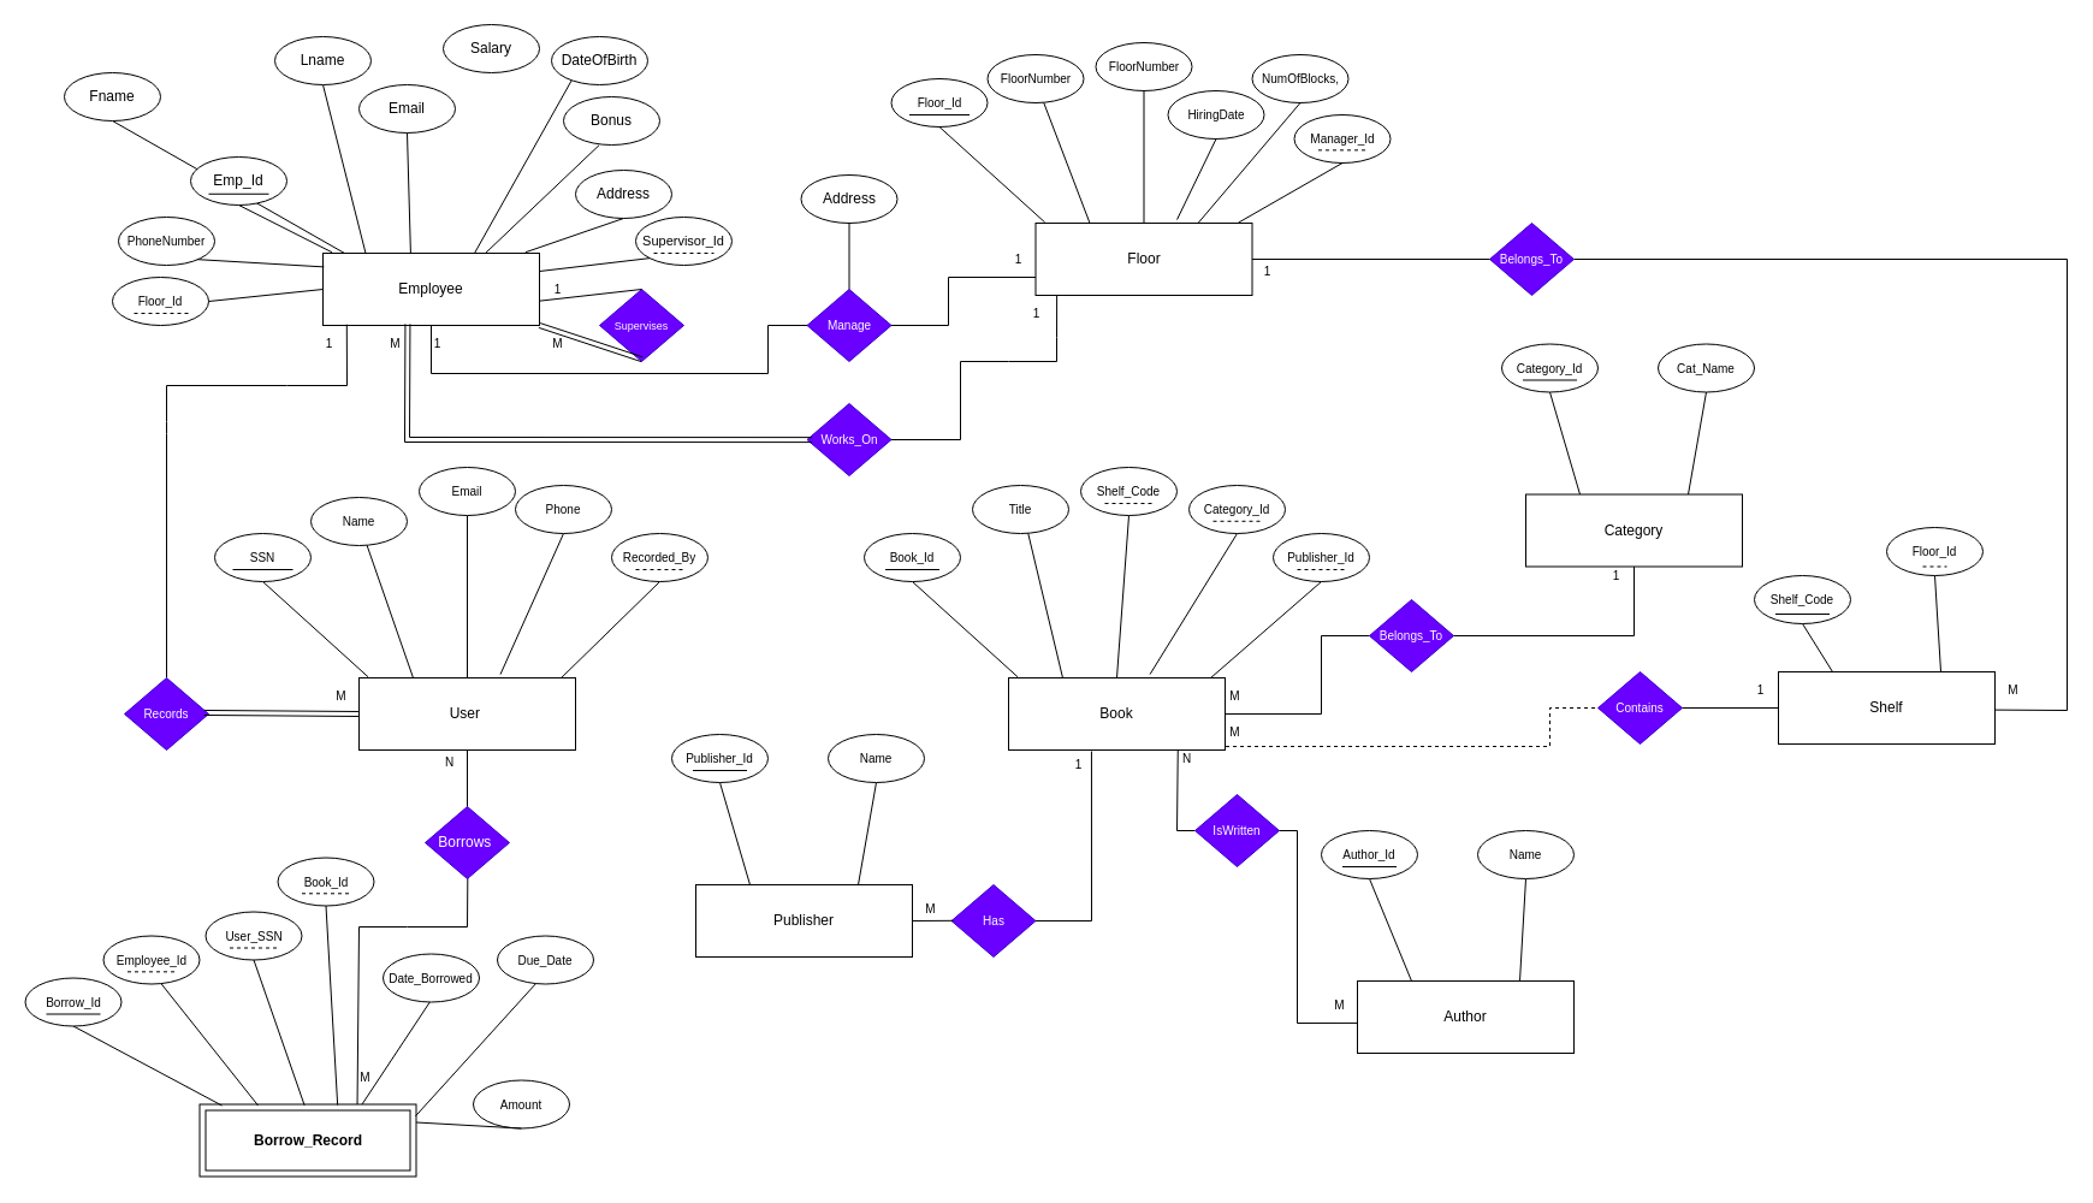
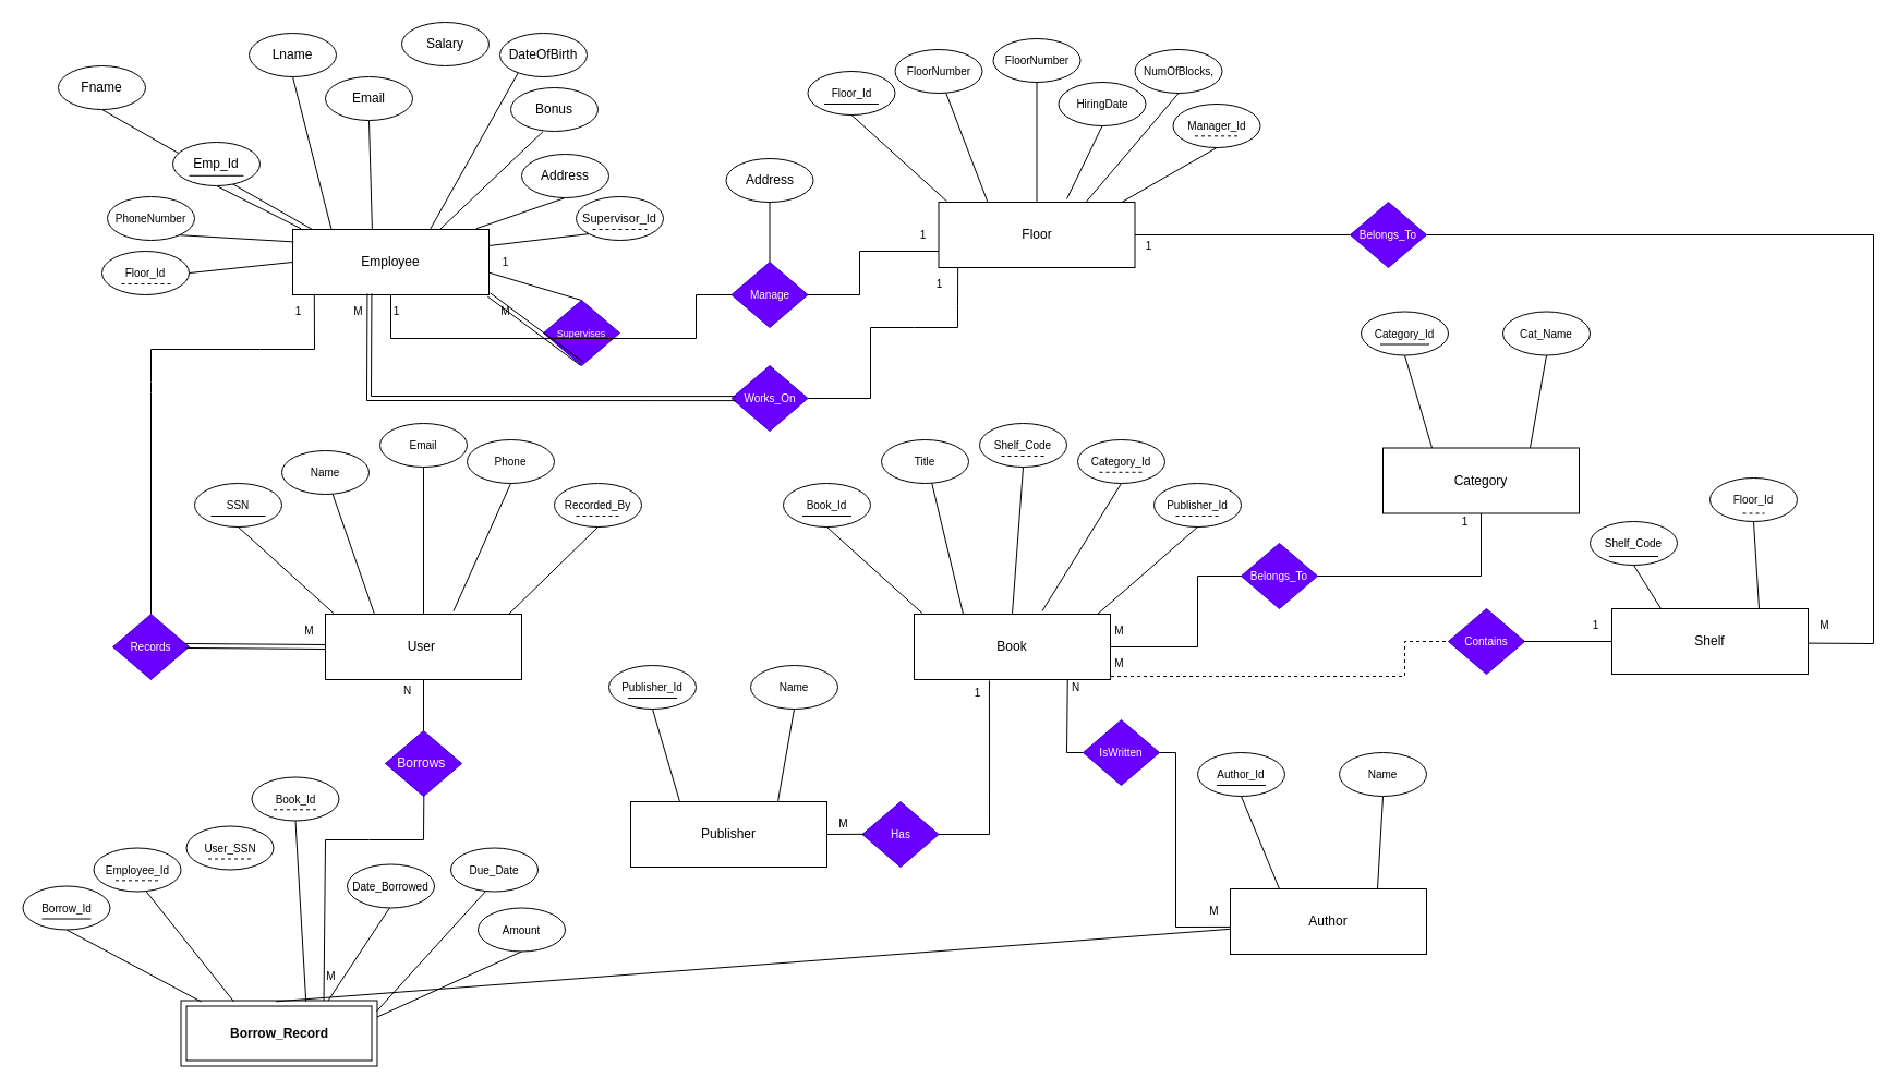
- <mxCell id="108" value="&lt;font style=&quot;font-size: 9px;&quot;&gt;Supervises&lt;/font&gt;" style="rhombus;whiteSpace=wrap;html=1;fillColor=#6a00ff;fontColor=#ffffff;strokeColor=#3700CC;" parent="1" vertex="1"><mxGeometry x="498" y="240" width="70" height="60" as="geometry" /></mxCell>
+ <mxCell id="108" value="&lt;font style=&quot;font-size: 9px;&quot;&gt;Supervises&lt;/font&gt;" style="rhombus;whiteSpace=wrap;html=1;fillColor=#6a00ff;fontColor=#ffffff;strokeColor=#3700CC;" parent="1" vertex="1"><mxGeometry x="498" y="275" width="70" height="60" as="geometry" /></mxCell>
- <mxCell id="91" value="" style="endArrow=none;html=1;rounded=0;exitX=0.484;exitY=0.013;exitDx=0;exitDy=0;entryX=0.5;entryY=1;entryDx=0;entryDy=0;exitPerimeter=0;" parent="1" source="89" target="95" edge="1"><mxGeometry width="50" height="50" relative="1" as="geometry"><mxPoint x="250.5" y="897.5" as="sourcePoint" /><mxPoint x="370.5" y="827.5" as="targetPoint" /></mxGeometry></mxCell>
+ <mxCell id="91" value="" style="endArrow=none;html=1;rounded=0;exitX=0.484;exitY=0.013;exitDx=0;exitDy=0;exitPerimeter=0;" parent="1" source="89" target="71" edge="1"><mxGeometry width="50" height="50" relative="1" as="geometry"><mxPoint x="250.5" y="897.5" as="sourcePoint" /><mxPoint x="370.5" y="827.5" as="targetPoint" /></mxGeometry></mxCell>
- <mxCell id="105" value="&lt;font style=&quot;font-size: 10px;&quot;&gt;Amount  &lt;/font&gt;" style="ellipse;whiteSpace=wrap;html=1;" parent="1" vertex="1"><mxGeometry x="393" y="897.5" width="80" height="40" as="geometry" /></mxCell>
+ <mxCell id="105" value="&lt;font style=&quot;font-size: 10px;&quot;&gt;Amount  &lt;/font&gt;" style="ellipse;whiteSpace=wrap;html=1;" parent="1" vertex="1"><mxGeometry x="438" y="832.5" width="80" height="40" as="geometry" /></mxCell>
